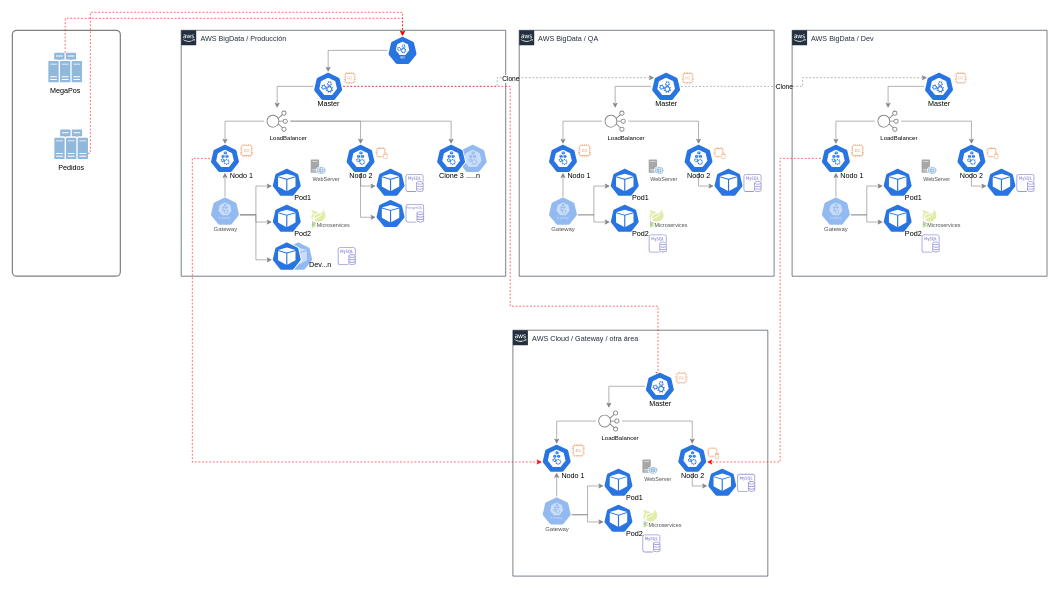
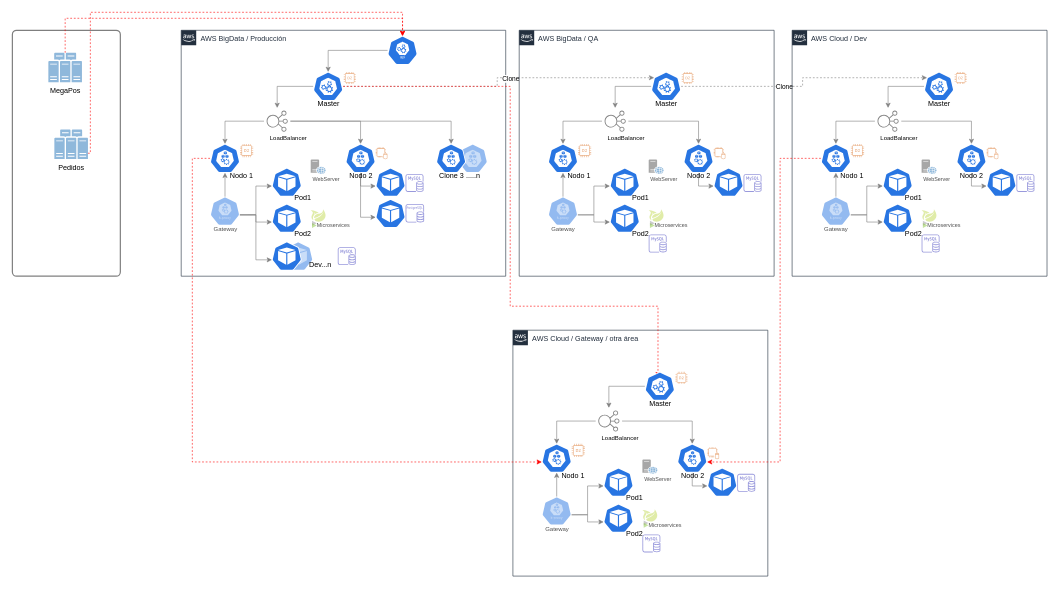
- <mxCell id="83" value="AWS BigData / Dev" style="points=[[0,0],[0.25,0],[0.5,0],[0.75,0],[1,0],[1,0.25],[1,0.5],[1,0.75],[1,1],[0.75,1],[0.5,1],[0.25,1],[0,1],[0,0.75],[0,0.5],[0,0.25]];outlineConnect=0;gradientColor=none;html=1;whiteSpace=wrap;fontSize=12;fontStyle=0;shape=mxgraph.aws4.group;grIcon=mxgraph.aws4.group_aws_cloud_alt;strokeColor=#232F3E;fillColor=none;verticalAlign=top;align=left;spacingLeft=30;fontColor=#232F3E;dashed=0;labelBackgroundColor=#ffffff;" vertex="1" parent="1"><mxGeometry x="1320" y="50" width="425" height="410" as="geometry" /></mxCell>
+ <mxCell id="83" value="AWS Cloud / Dev" style="points=[[0,0],[0.25,0],[0.5,0],[0.75,0],[1,0],[1,0.25],[1,0.5],[1,0.75],[1,1],[0.75,1],[0.5,1],[0.25,1],[0,1],[0,0.75],[0,0.5],[0,0.25]];outlineConnect=0;gradientColor=none;html=1;whiteSpace=wrap;fontSize=12;fontStyle=0;shape=mxgraph.aws4.group;grIcon=mxgraph.aws4.group_aws_cloud_alt;strokeColor=#232F3E;fillColor=none;verticalAlign=top;align=left;spacingLeft=30;fontColor=#232F3E;dashed=0;labelBackgroundColor=#ffffff;" vertex="1" parent="1"><mxGeometry x="1320" y="50" width="425" height="410" as="geometry" /></mxCell>
